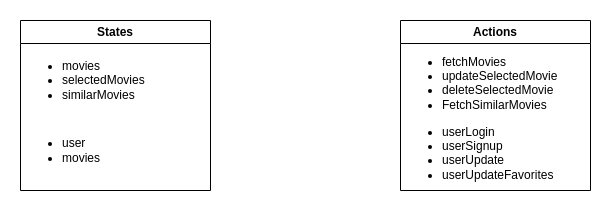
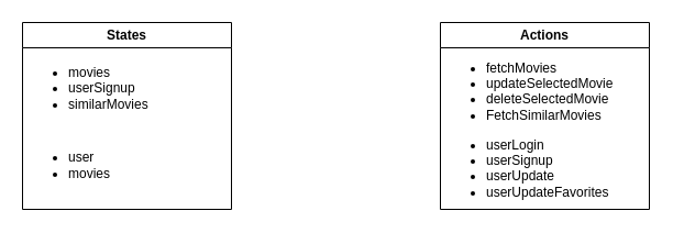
- <mxCell id="3" value="&lt;ul&gt;&lt;li&gt;&lt;span style=&quot;background-color: initial;&quot;&gt;movies&lt;/span&gt;&lt;/li&gt;&lt;li&gt;&lt;span style=&quot;background-color: initial;&quot;&gt;selectedMovies&lt;/span&gt;&lt;/li&gt;&lt;li&gt;&lt;span style=&quot;background-color: initial;&quot;&gt;similarMovies&lt;/span&gt;&lt;/li&gt;&lt;/ul&gt;" style="text;strokeColor=none;fillColor=none;html=1;whiteSpace=wrap;verticalAlign=middle;overflow=hidden;" parent="2" vertex="1"><mxGeometry y="20" width="160" height="80" as="geometry" /></mxCell>
+ <mxCell id="3" value="&lt;ul&gt;&lt;li&gt;&lt;span style=&quot;background-color: initial;&quot;&gt;movies&lt;/span&gt;&lt;/li&gt;&lt;li&gt;&lt;span style=&quot;background-color: initial;&quot;&gt;userSignup&lt;/span&gt;&lt;/li&gt;&lt;li&gt;&lt;span style=&quot;background-color: initial;&quot;&gt;similarMovies&lt;/span&gt;&lt;/li&gt;&lt;/ul&gt;" style="text;strokeColor=none;fillColor=none;html=1;whiteSpace=wrap;verticalAlign=middle;overflow=hidden;" parent="2" vertex="1"><mxGeometry y="20" width="160" height="80" as="geometry" /></mxCell>
